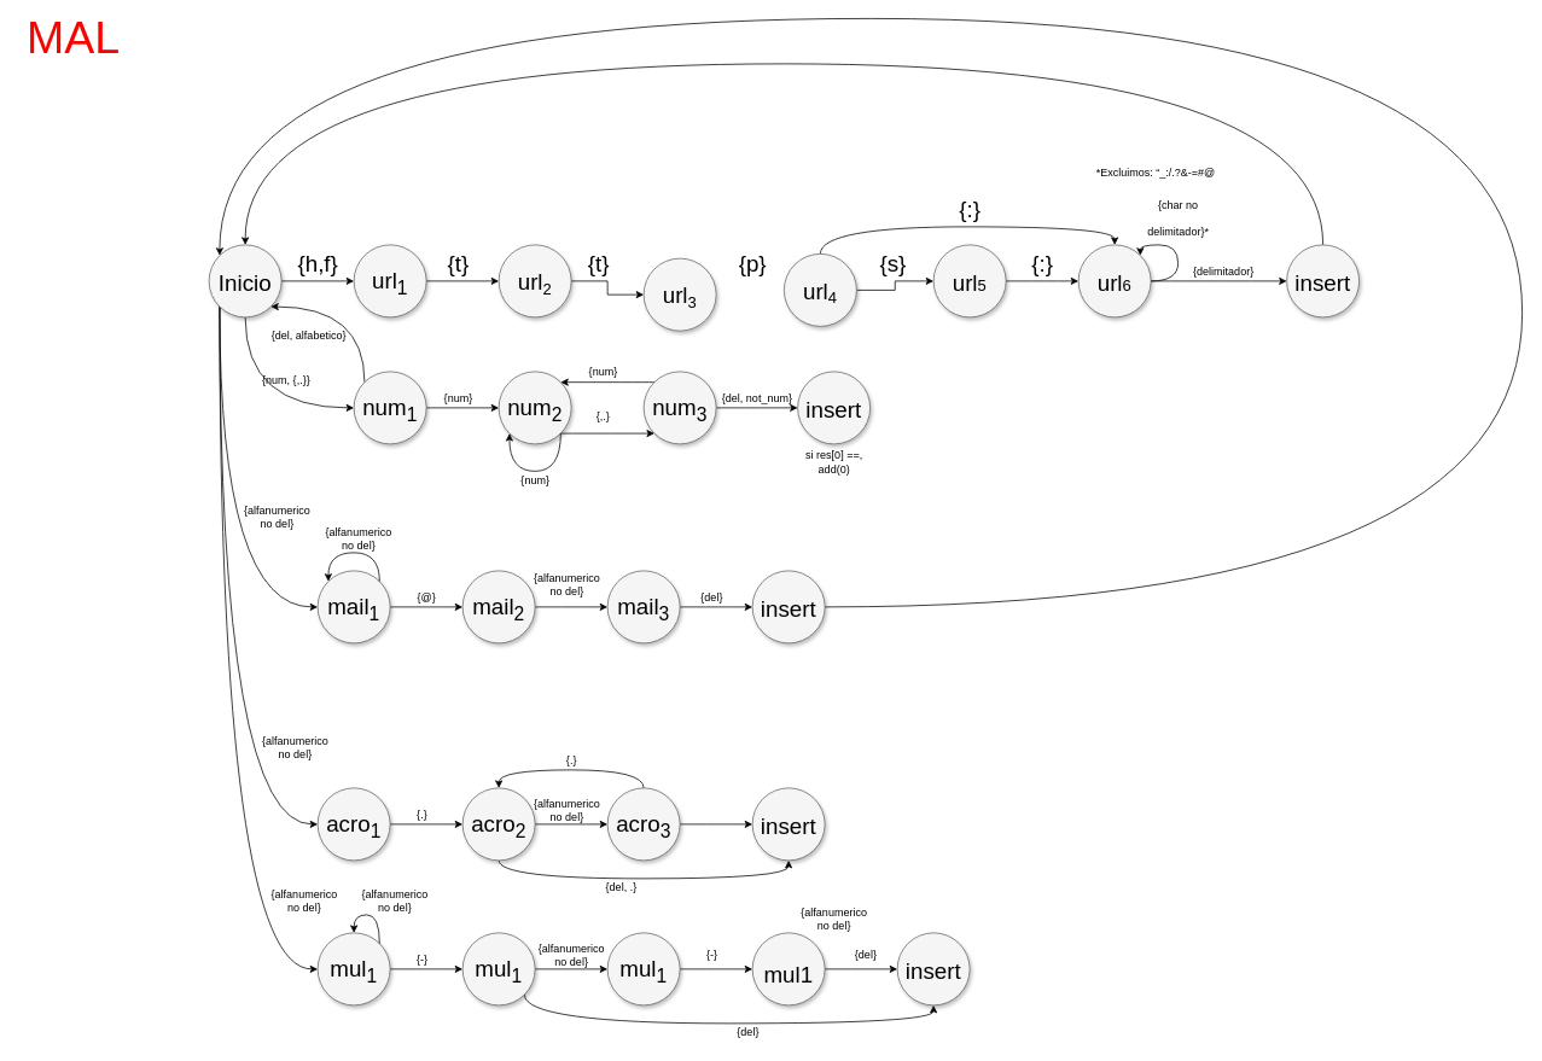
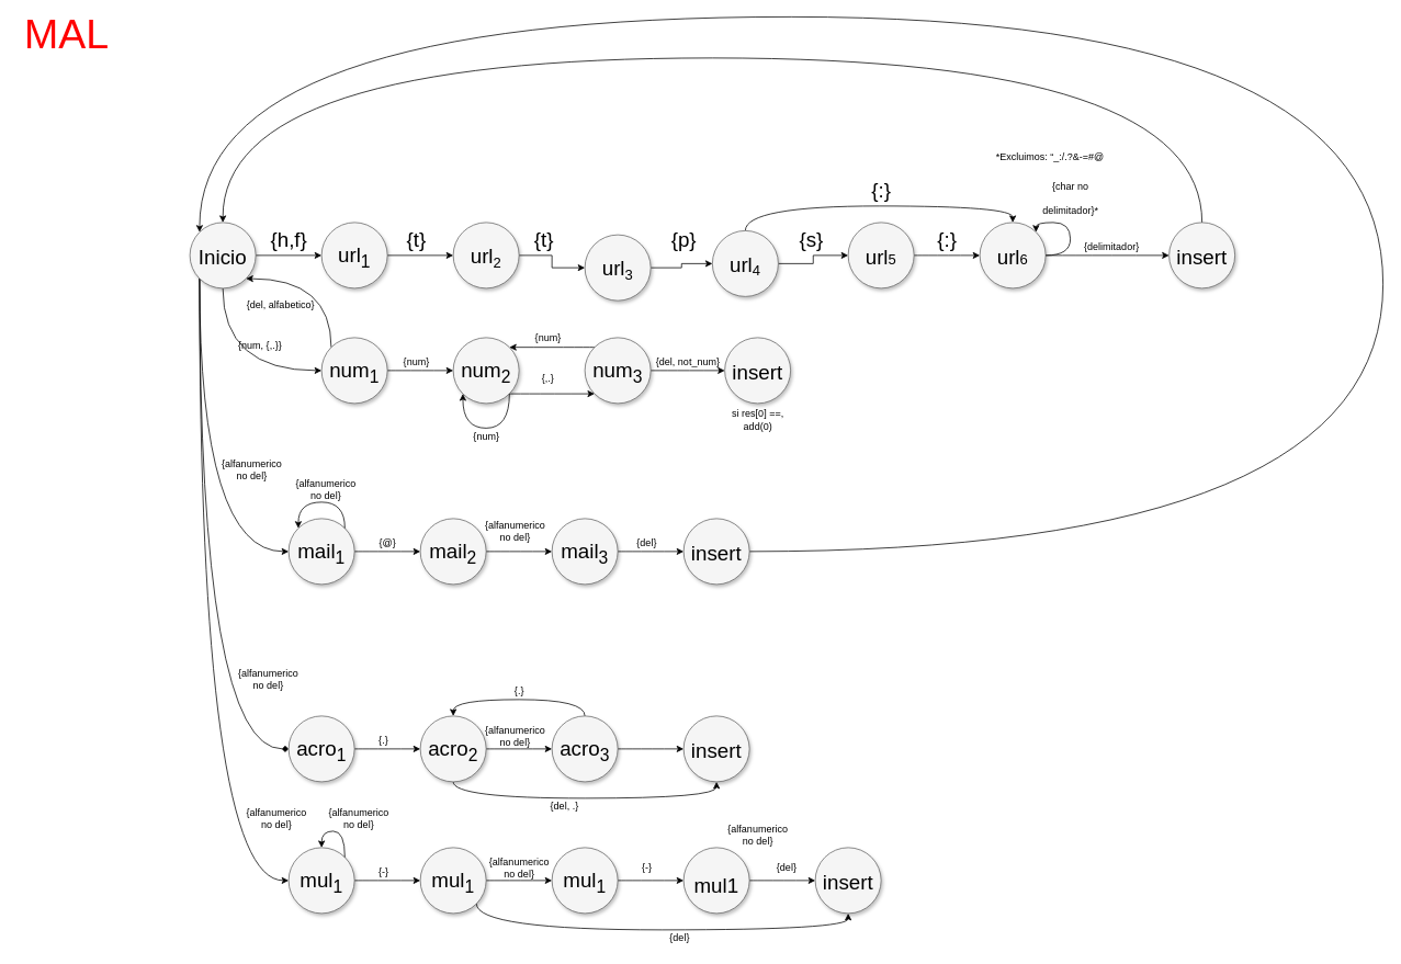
+ <mxCell id="14" style="edgeStyle=orthogonalEdgeStyle;rounded=0;orthogonalLoop=1;jettySize=auto;html=1;exitX=1;exitY=0.5;exitDx=0;exitDy=0;entryX=0;entryY=0.5;entryDx=0;entryDy=0;fontSize=25;" parent="1" source="15" target="19" edge="1"><mxGeometry relative="1" as="geometry" /></mxCell>
- <mxCell id="5" style="edgeStyle=orthogonalEdgeStyle;curved=1;rounded=0;orthogonalLoop=1;jettySize=auto;html=1;exitX=0;exitY=1;exitDx=0;exitDy=0;entryX=0;entryY=0.5;entryDx=0;entryDy=0;fontSize=12;" parent="1" source="7" target="67" edge="1"><mxGeometry relative="1" as="geometry"><Array as="points"><mxPoint x="242" y="910" /></Array></mxGeometry></mxCell>
+ <mxCell id="5" style="edgeStyle=orthogonalEdgeStyle;curved=1;rounded=0;orthogonalLoop=1;jettySize=auto;html=1;exitX=0;exitY=1;exitDx=0;exitDy=0;entryX=0;entryY=0.5;entryDx=0;entryDy=0;fontSize=12;endArrow=diamond;" parent="1" source="7" target="67" edge="1"><mxGeometry relative="1" as="geometry"><Array as="points"><mxPoint x="242" y="910" /></Array></mxGeometry></mxCell>
